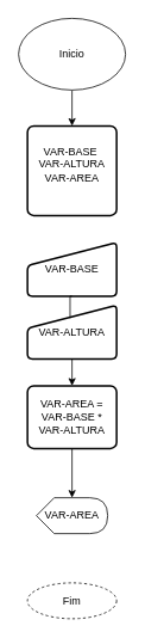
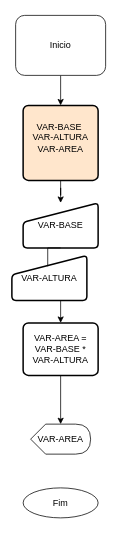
- <mxCell id="4" value="Inicio" style="ellipse;whiteSpace=wrap;html=1;" parent="1" vertex="1"><mxGeometry x="20" y="20" width="120" height="80" as="geometry" /></mxCell>
+ <mxCell id="4" value="Inicio" style="whiteSpace=wrap;html=1;rounded=1;" parent="1" vertex="1"><mxGeometry x="20" y="20" width="120" height="80" as="geometry" /></mxCell>
- <mxCell id="10" value="VAR-BASE&amp;nbsp;&lt;div&gt;VAR-ALTURA&lt;/div&gt;&lt;div&gt;VAR-AREA&lt;/div&gt;&lt;div&gt;&lt;br&gt;&lt;/div&gt;" style="rounded=1;whiteSpace=wrap;html=1;absoluteArcSize=1;arcSize=14;strokeWidth=2;" parent="1" vertex="1"><mxGeometry x="30" y="140" width="100" height="100" as="geometry" /></mxCell>
+ <mxCell id="10" value="VAR-BASE&amp;nbsp;&lt;div&gt;VAR-ALTURA&lt;/div&gt;&lt;div&gt;VAR-AREA&lt;/div&gt;&lt;div&gt;&lt;br&gt;&lt;/div&gt;" style="rounded=1;whiteSpace=wrap;html=1;absoluteArcSize=1;arcSize=14;strokeWidth=2;fillColor=#ffe6cc;" parent="1" vertex="1"><mxGeometry x="30" y="140" width="100" height="100" as="geometry" /></mxCell>
+ <mxCell id="9" style="edgeStyle=orthogonalEdgeStyle;rounded=0;orthogonalLoop=1;jettySize=auto;html=1;exitX=0.5;exitY=1;exitDx=0;exitDy=0;" parent="1" source="10" target="6" edge="1"><mxGeometry relative="1" as="geometry" /></mxCell>
- <mxCell id="8" value="VAR-ALTURA" style="html=1;strokeWidth=2;shape=manualInput;whiteSpace=wrap;rounded=1;size=26;arcSize=11;" parent="1" vertex="1"><mxGeometry x="30" y="340" width="100" height="60" as="geometry" /></mxCell>
+ <mxCell id="8" value="VAR-ALTURA" style="html=1;strokeWidth=2;shape=manualInput;whiteSpace=wrap;rounded=1;size=26;arcSize=11;" parent="1" vertex="1"><mxGeometry x="15" y="340" width="100" height="60" as="geometry" /></mxCell>
- <mxCell id="5" value="VAR-AREA" style="shape=display;whiteSpace=wrap;html=1;" parent="1" vertex="1"><mxGeometry x="40" y="555" width="80" height="40" as="geometry" /></mxCell>
+ <mxCell id="5" value="VAR-AREA" style="shape=display;whiteSpace=wrap;html=1;" parent="1" vertex="1"><mxGeometry x="40" y="565" width="80" height="40" as="geometry" /></mxCell>
- <mxCell id="2" value="Fim" style="ellipse;whiteSpace=wrap;html=1;dashed=1;" parent="1" vertex="1"><mxGeometry x="30" y="650" width="100" height="40" as="geometry" /></mxCell>
+ <mxCell id="2" value="Fim" style="ellipse;whiteSpace=wrap;html=1;" parent="1" vertex="1"><mxGeometry x="30" y="650" width="100" height="40" as="geometry" /></mxCell>
